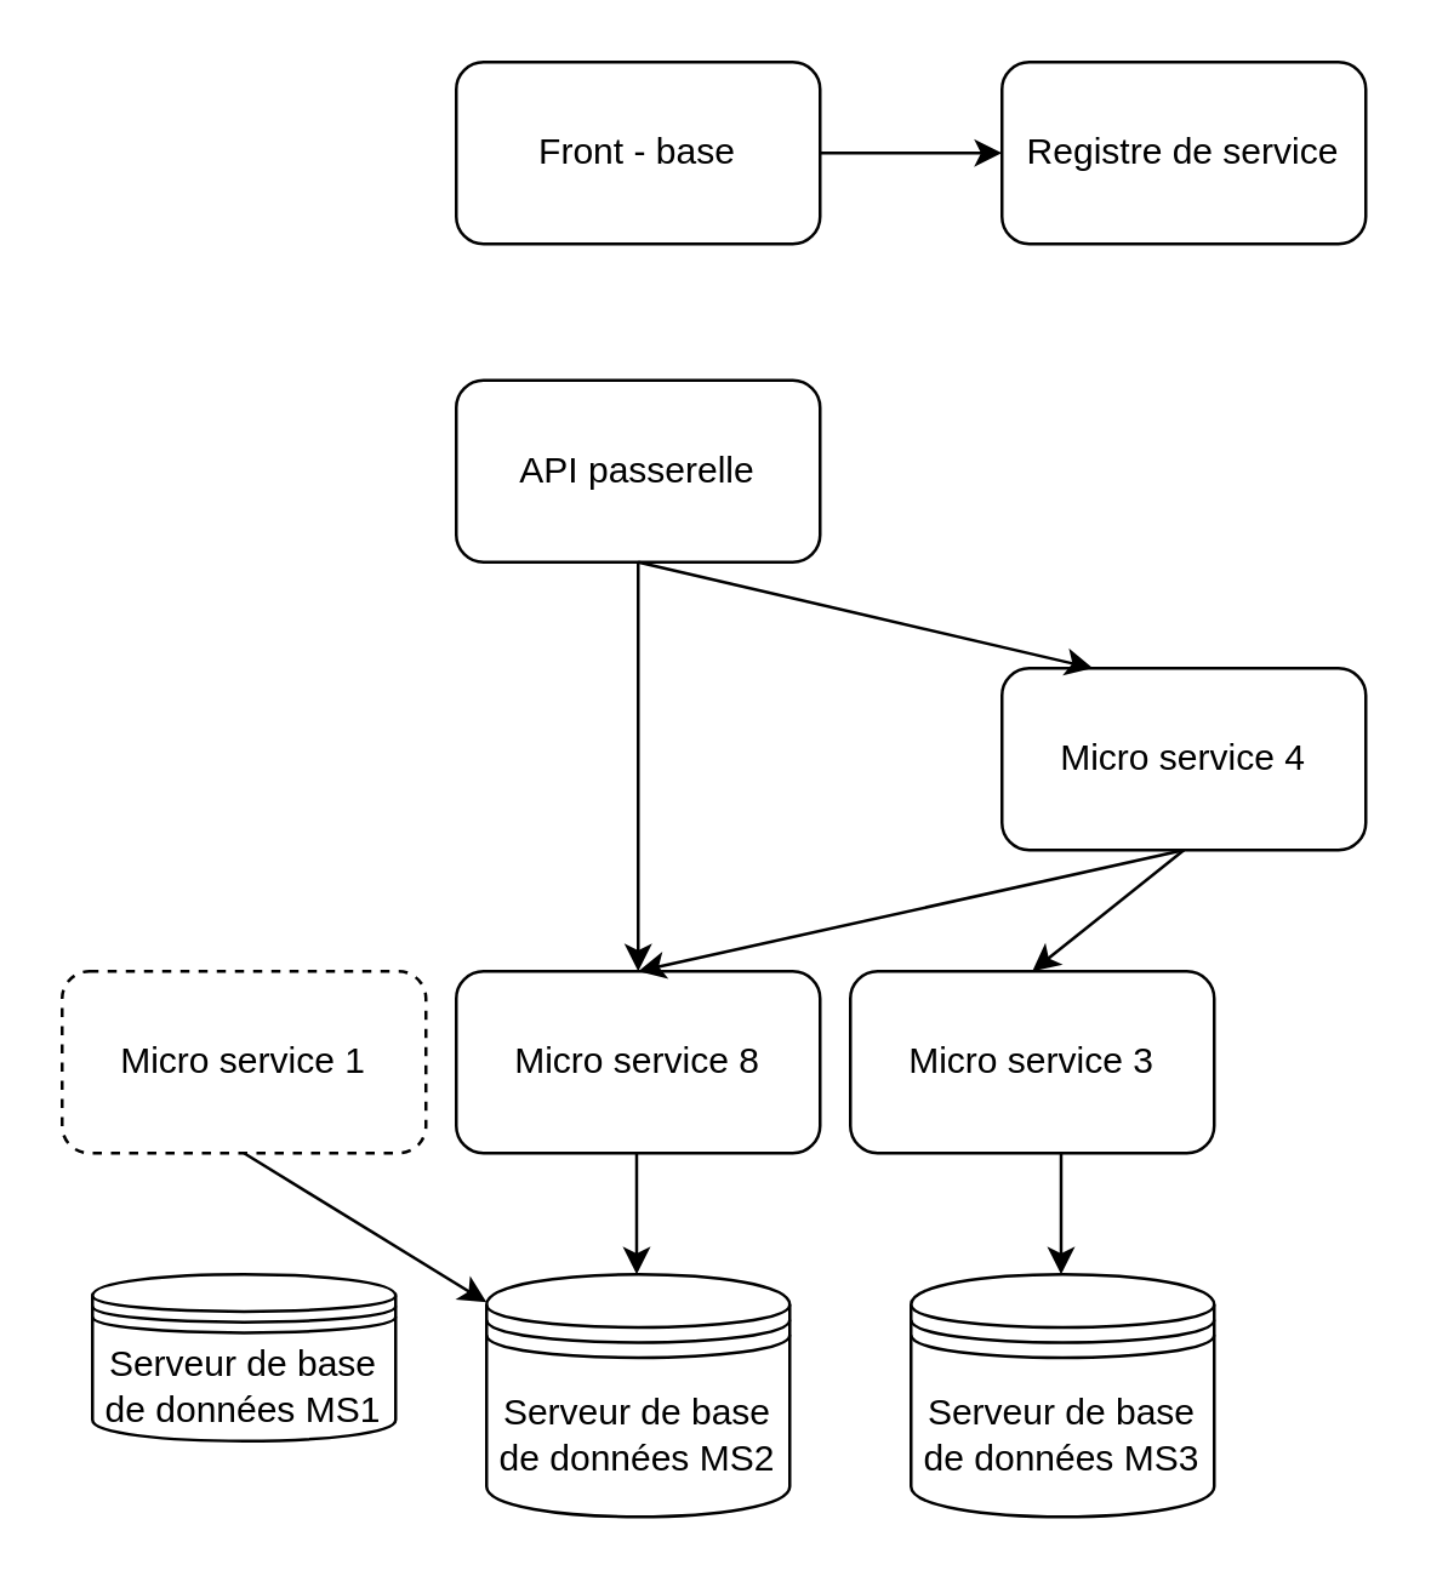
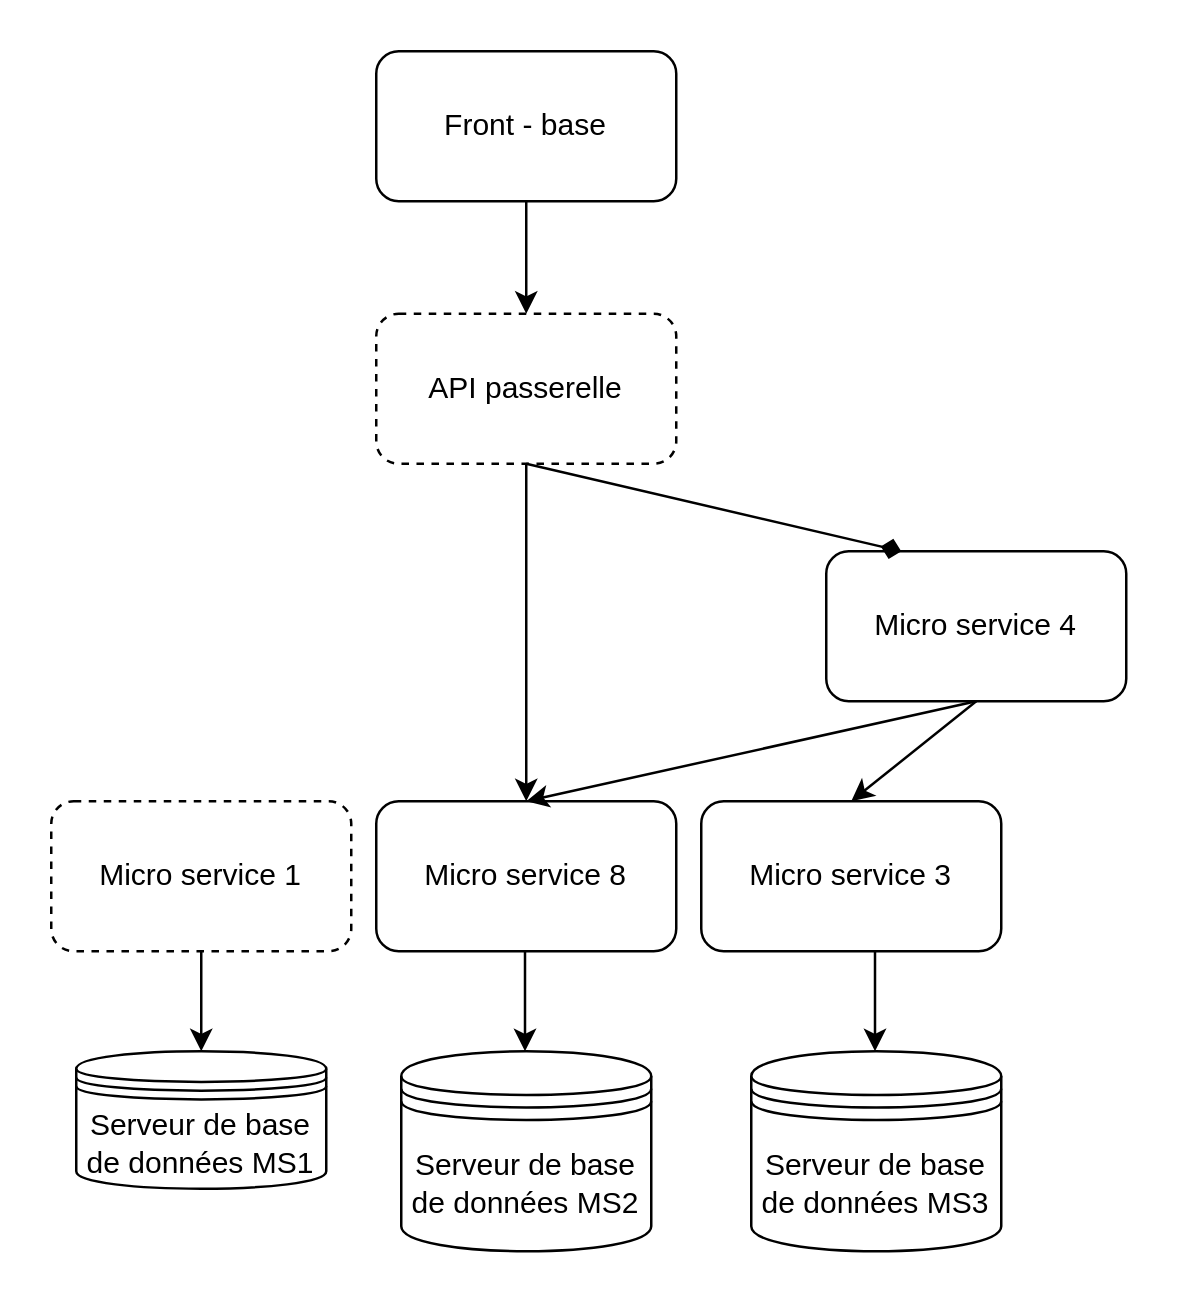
- <mxCell id="17" value="" style="endArrow=classic;html=1;rounded=0;entryX=0;entryY=0.5;entryDx=0;entryDy=0;exitX=1;exitY=0.5;exitDx=0;exitDy=0;" edge="1" parent="1" source="15" target="3"><mxGeometry width="50" height="50" relative="1" as="geometry"><mxPoint x="180" y="270" as="sourcePoint" /><mxPoint x="230" y="220" as="targetPoint" /></mxGeometry></mxCell>
- <mxCell id="3" value="Registre de service" style="rounded=1;whiteSpace=wrap;html=1;" vertex="1" parent="1"><mxGeometry x="330" y="20" width="120" height="60" as="geometry" /></mxCell>
+ <mxCell id="16" value="" style="endArrow=classic;html=1;rounded=0;entryX=0.5;entryY=0;entryDx=0;entryDy=0;exitX=0.5;exitY=1;exitDx=0;exitDy=0;" edge="1" parent="1" source="15" target="2"><mxGeometry width="50" height="50" relative="1" as="geometry"><mxPoint x="180" y="270" as="sourcePoint" /><mxPoint x="230" y="220" as="targetPoint" /></mxGeometry></mxCell>
- <mxCell id="2" value="API passerelle" style="rounded=1;whiteSpace=wrap;html=1;" vertex="1" parent="1"><mxGeometry x="150" y="125" width="120" height="60" as="geometry" /></mxCell>
+ <mxCell id="2" value="API passerelle" style="rounded=1;whiteSpace=wrap;html=1;dashed=1;" vertex="1" parent="1"><mxGeometry x="150" y="125" width="120" height="60" as="geometry" /></mxCell>
- <mxCell id="5" value="" style="endArrow=classic;html=1;rounded=0;entryX=0.25;entryY=0;entryDx=0;entryDy=0;exitX=0.5;exitY=1;exitDx=0;exitDy=0;" edge="1" parent="1" source="2" target="4"><mxGeometry width="50" height="50" relative="1" as="geometry"><mxPoint x="180" y="420" as="sourcePoint" /><mxPoint x="230" y="370" as="targetPoint" /></mxGeometry></mxCell>
+ <mxCell id="5" value="" style="endArrow=diamond;html=1;rounded=0;entryX=0.25;entryY=0;entryDx=0;entryDy=0;exitX=0.5;exitY=1;exitDx=0;exitDy=0;" edge="1" parent="1" source="2" target="4"><mxGeometry width="50" height="50" relative="1" as="geometry"><mxPoint x="180" y="420" as="sourcePoint" /><mxPoint x="230" y="370" as="targetPoint" /></mxGeometry></mxCell>
- <mxCell id="18" value="" style="endArrow=classic;html=1;rounded=0;exitX=0.5;exitY=1;exitDx=0;exitDy=0;" edge="1" parent="1" source="6" target="13"><mxGeometry width="50" height="50" relative="1" as="geometry"><mxPoint x="180" y="360" as="sourcePoint" /><mxPoint x="230" y="310" as="targetPoint" /></mxGeometry></mxCell>
+ <mxCell id="18" value="" style="endArrow=classic;html=1;rounded=0;entryX=0.5;entryY=0;entryDx=0;entryDy=0;exitX=0.5;exitY=1;exitDx=0;exitDy=0;" edge="1" parent="1" source="6" target="12"><mxGeometry width="50" height="50" relative="1" as="geometry"><mxPoint x="180" y="360" as="sourcePoint" /><mxPoint x="230" y="310" as="targetPoint" /></mxGeometry></mxCell>
